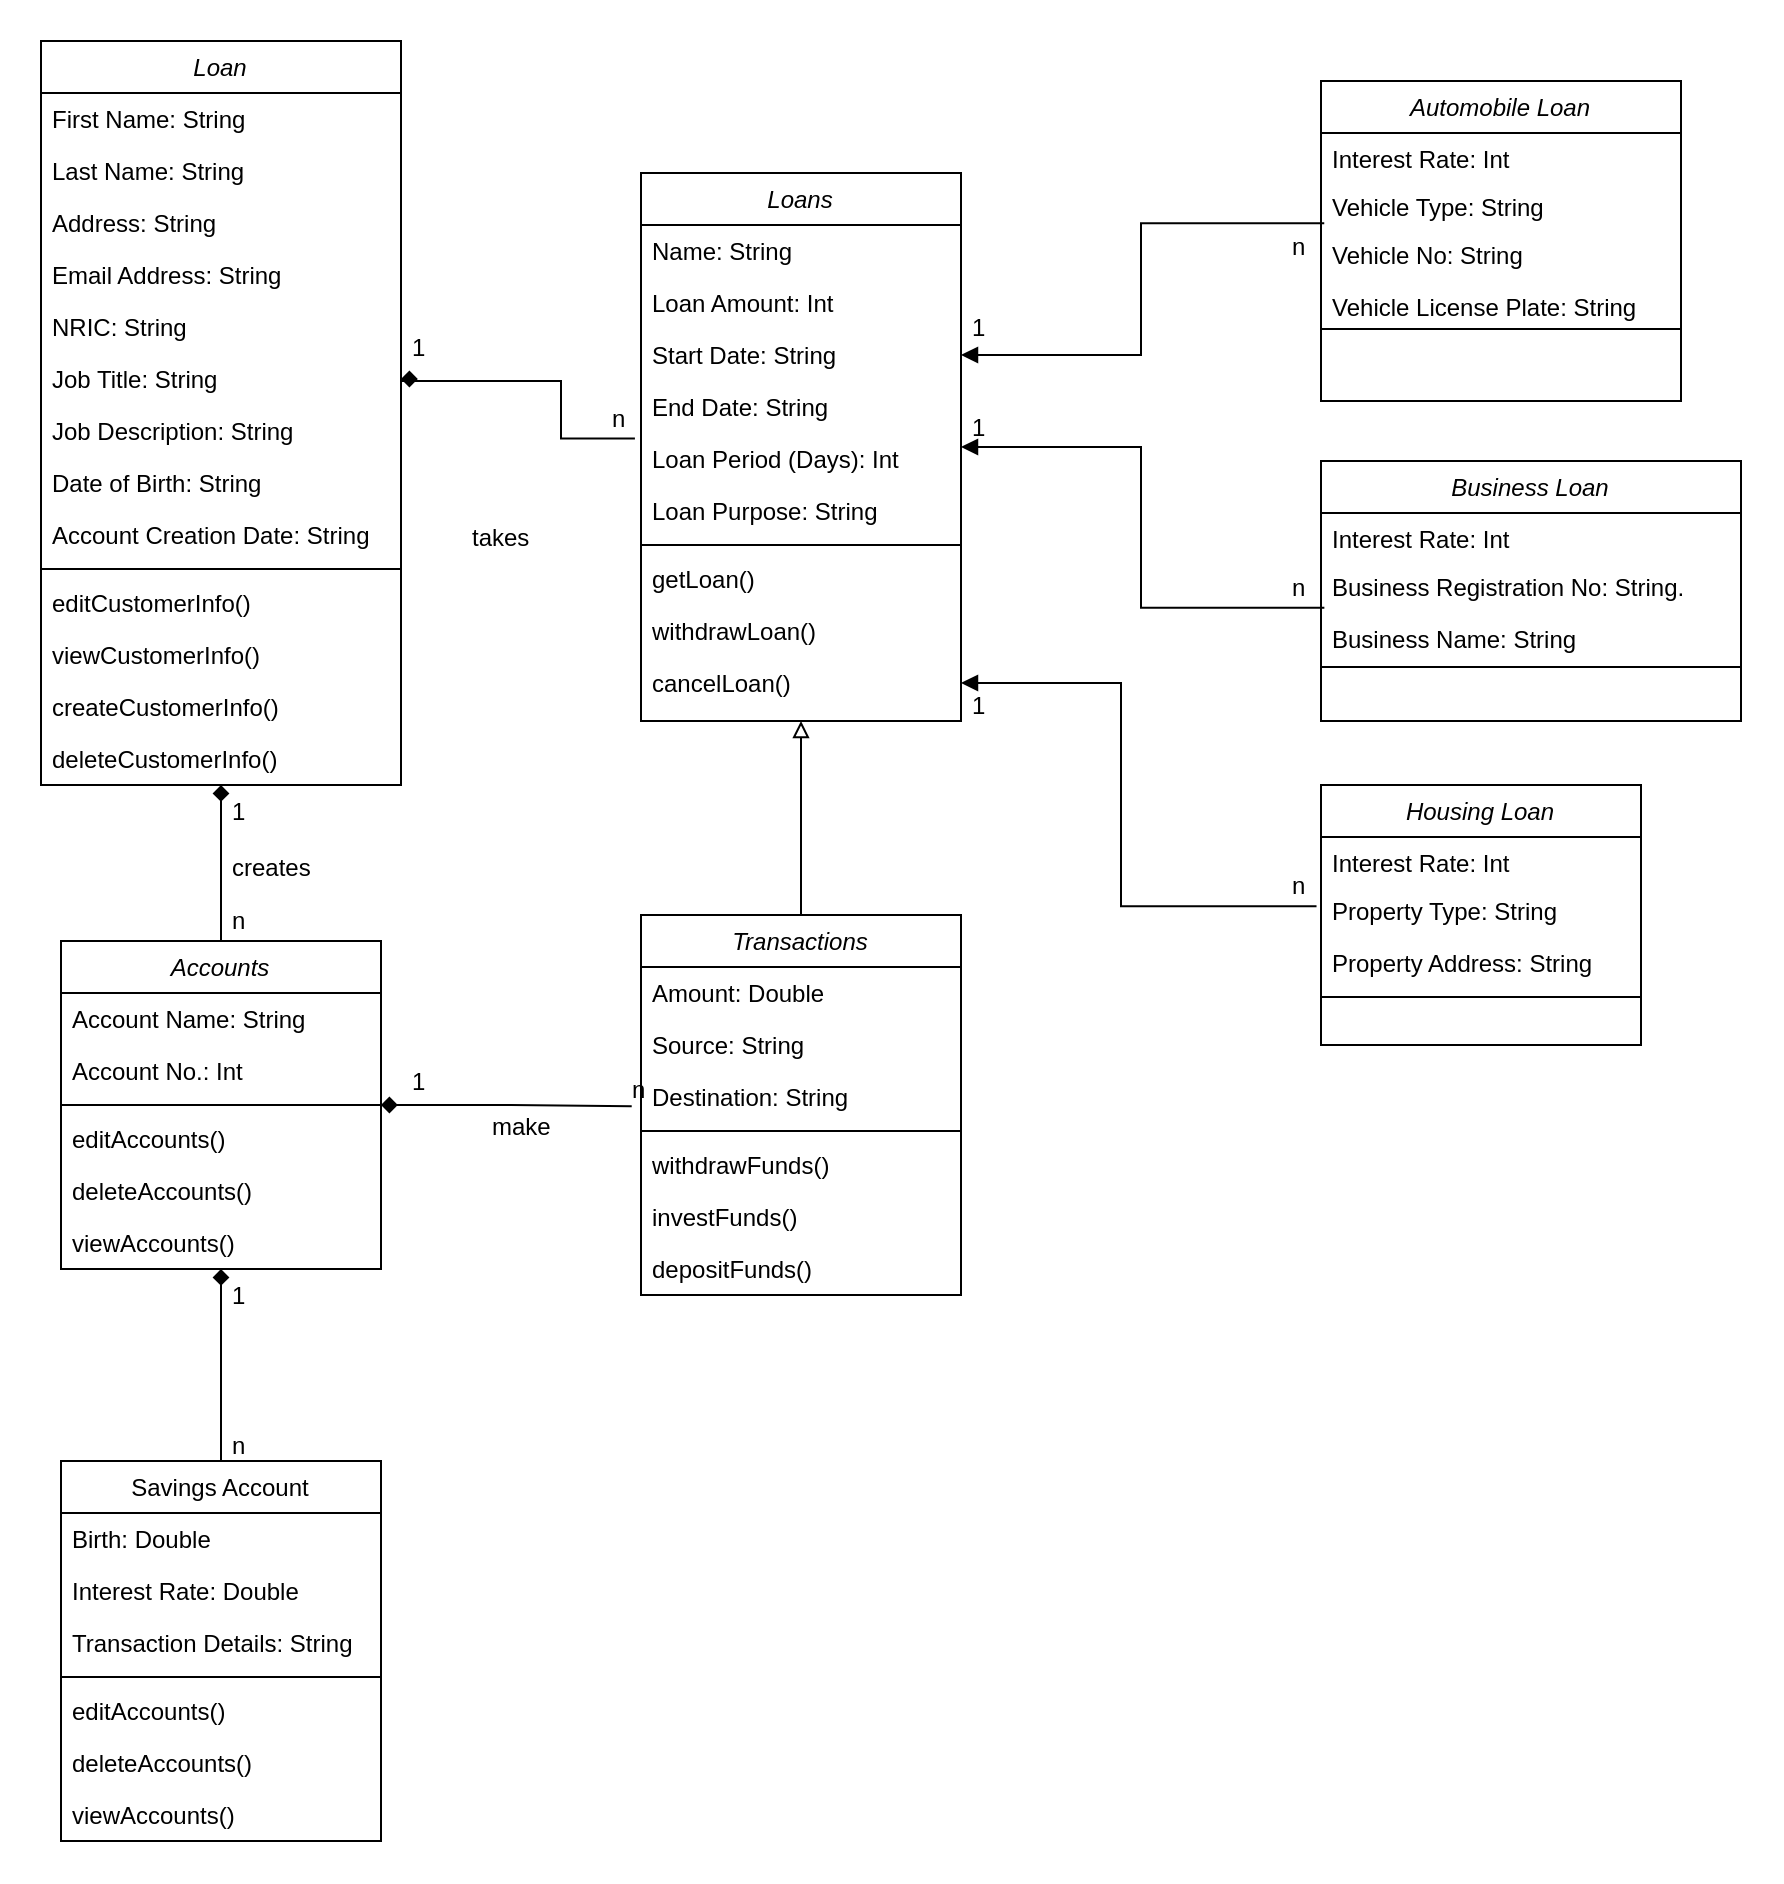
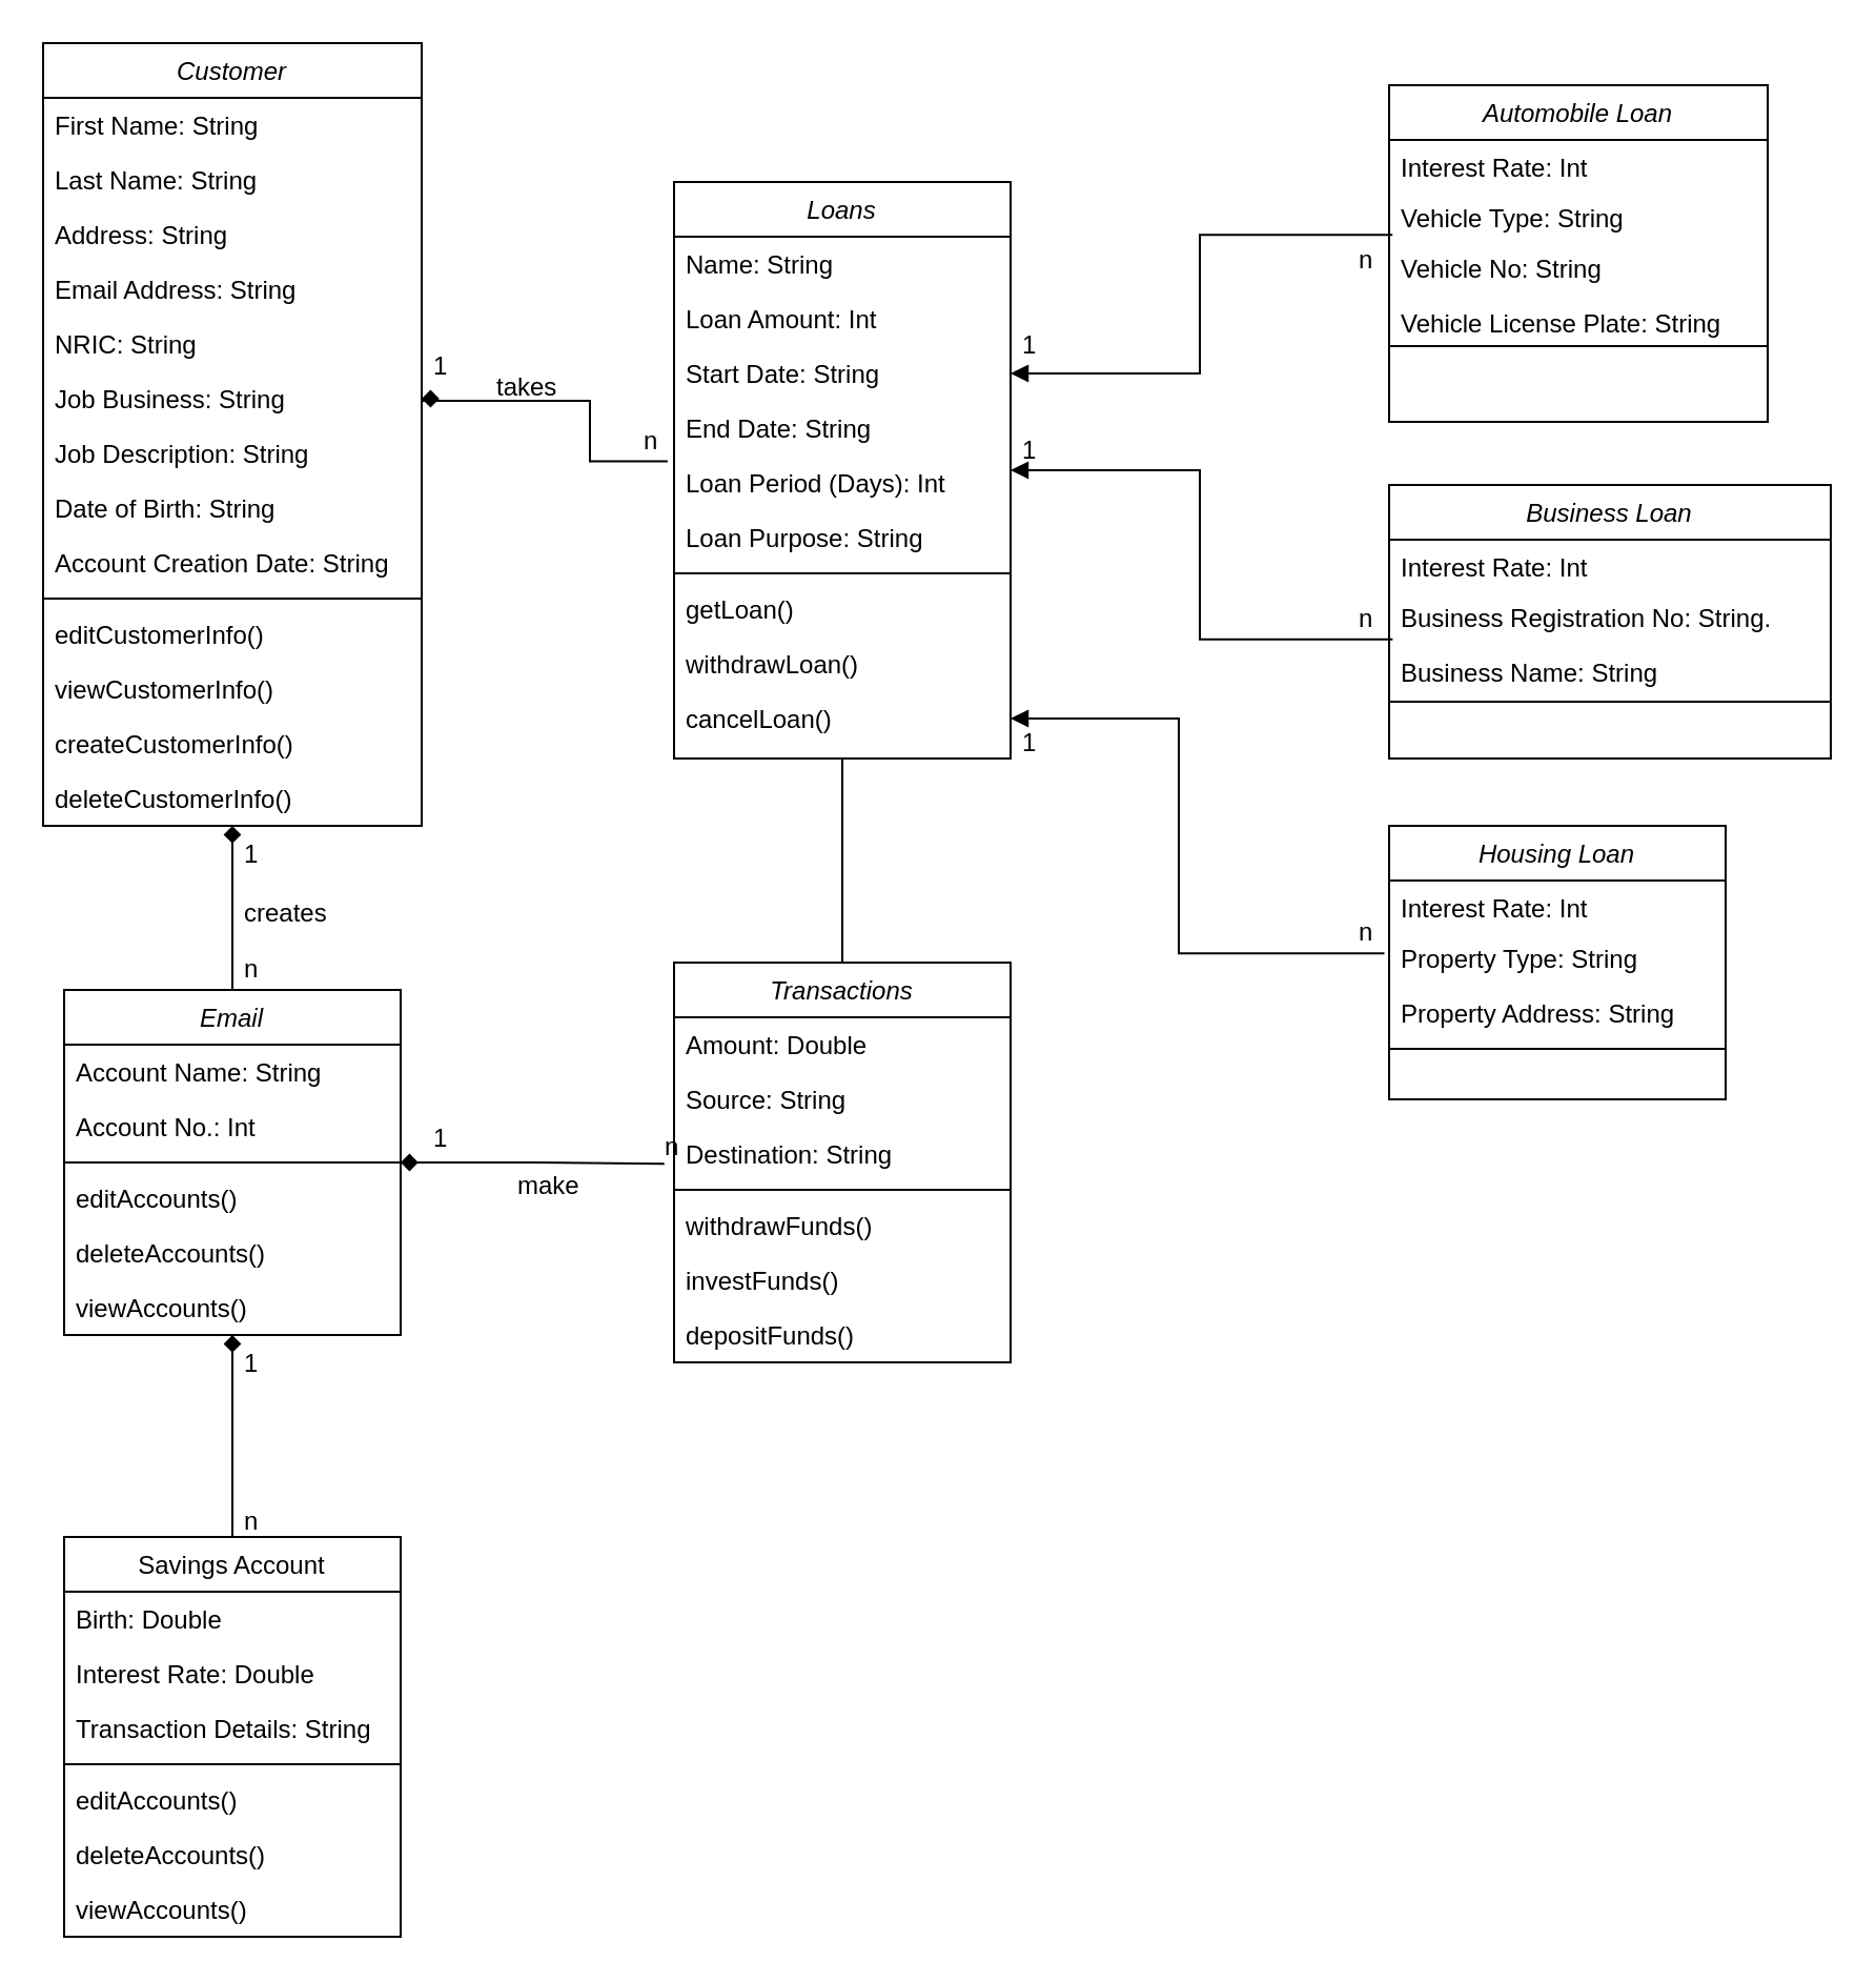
- <mxCell id="3" value="Loan" style="swimlane;fontStyle=2;align=center;verticalAlign=top;childLayout=stackLayout;horizontal=1;startSize=26;horizontalStack=0;resizeParent=1;resizeLast=0;collapsible=1;marginBottom=0;rounded=0;shadow=0;strokeWidth=1;" parent="1" vertex="1"><mxGeometry x="20" y="20" width="180" height="372" as="geometry"><mxRectangle x="230" y="140" width="160" height="26" as="alternateBounds" /></mxGeometry></mxCell>
+ <mxCell id="3" value="Customer" style="swimlane;fontStyle=2;align=center;verticalAlign=top;childLayout=stackLayout;horizontal=1;startSize=26;horizontalStack=0;resizeParent=1;resizeLast=0;collapsible=1;marginBottom=0;rounded=0;shadow=0;strokeWidth=1;" parent="1" vertex="1"><mxGeometry x="20" y="20" width="180" height="372" as="geometry"><mxRectangle x="230" y="140" width="160" height="26" as="alternateBounds" /></mxGeometry></mxCell>
- <mxCell id="9" value="Job Title: String" style="text;align=left;verticalAlign=top;spacingLeft=4;spacingRight=4;overflow=hidden;rotatable=0;points=[[0,0.5],[1,0.5]];portConstraint=eastwest;rounded=0;shadow=0;html=0;" parent="3" vertex="1"><mxGeometry y="156" width="180" height="26" as="geometry" /></mxCell>
+ <mxCell id="9" value="Job Business: String" style="text;align=left;verticalAlign=top;spacingLeft=4;spacingRight=4;overflow=hidden;rotatable=0;points=[[0,0.5],[1,0.5]];portConstraint=eastwest;rounded=0;shadow=0;html=0;" parent="3" vertex="1"><mxGeometry y="156" width="180" height="26" as="geometry" /></mxCell>
- <mxCell id="66" value="takes" style="text;align=left;verticalAlign=top;spacingLeft=4;spacingRight=4;overflow=hidden;rotatable=0;points=[[0,0.5],[1,0.5]];portConstraint=eastwest;" parent="1" vertex="1"><mxGeometry x="230" y="255" width="40" height="30" as="geometry" /></mxCell>
+ <mxCell id="66" value="takes" style="text;align=left;verticalAlign=top;spacingLeft=4;spacingRight=4;overflow=hidden;rotatable=0;points=[[0,0.5],[1,0.5]];portConstraint=eastwest;" parent="1" vertex="1"><mxGeometry x="230" y="170" width="40" height="30" as="geometry" /></mxCell>
- <mxCell id="56" style="edgeStyle=none;html=1;entryX=0.5;entryY=1;entryDx=0;entryDy=0;startArrow=none;startFill=0;endArrow=block;endFill=0;" edge="1" parent="1" source="57" target="31"><mxGeometry relative="1" as="geometry" /></mxCell>
+ <mxCell id="56" style="edgeStyle=none;html=1;entryX=0.5;entryY=1;entryDx=0;entryDy=0;startArrow=none;startFill=0;endArrow=none;endFill=0;" edge="1" parent="1" source="57" target="31"><mxGeometry relative="1" as="geometry" /></mxCell>
- <mxCell id="44" value="Accounts" style="swimlane;fontStyle=2;align=center;verticalAlign=top;childLayout=stackLayout;horizontal=1;startSize=26;horizontalStack=0;resizeParent=1;resizeLast=0;collapsible=1;marginBottom=0;rounded=0;shadow=0;strokeWidth=1;" parent="1" vertex="1"><mxGeometry x="30" y="470" width="160" height="164" as="geometry"><mxRectangle x="414" y="410" width="170" height="26" as="alternateBounds" /></mxGeometry></mxCell>
+ <mxCell id="44" value="Email" style="swimlane;fontStyle=2;align=center;verticalAlign=top;childLayout=stackLayout;horizontal=1;startSize=26;horizontalStack=0;resizeParent=1;resizeLast=0;collapsible=1;marginBottom=0;rounded=0;shadow=0;strokeWidth=1;" parent="1" vertex="1"><mxGeometry x="30" y="470" width="160" height="164" as="geometry"><mxRectangle x="414" y="410" width="170" height="26" as="alternateBounds" /></mxGeometry></mxCell>
